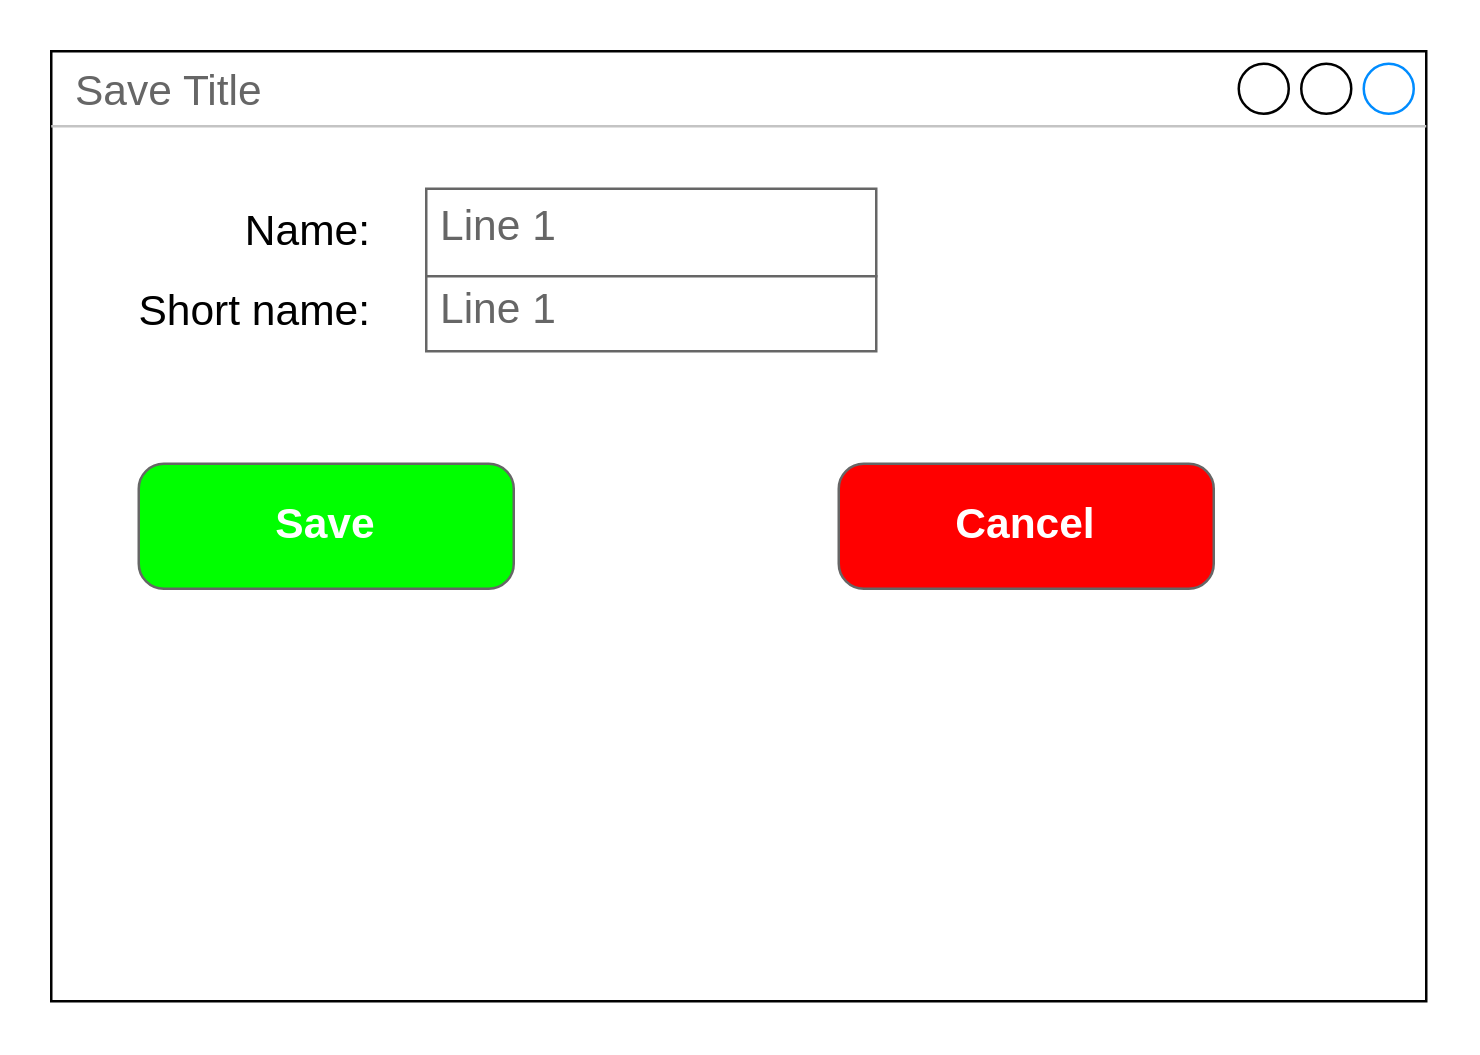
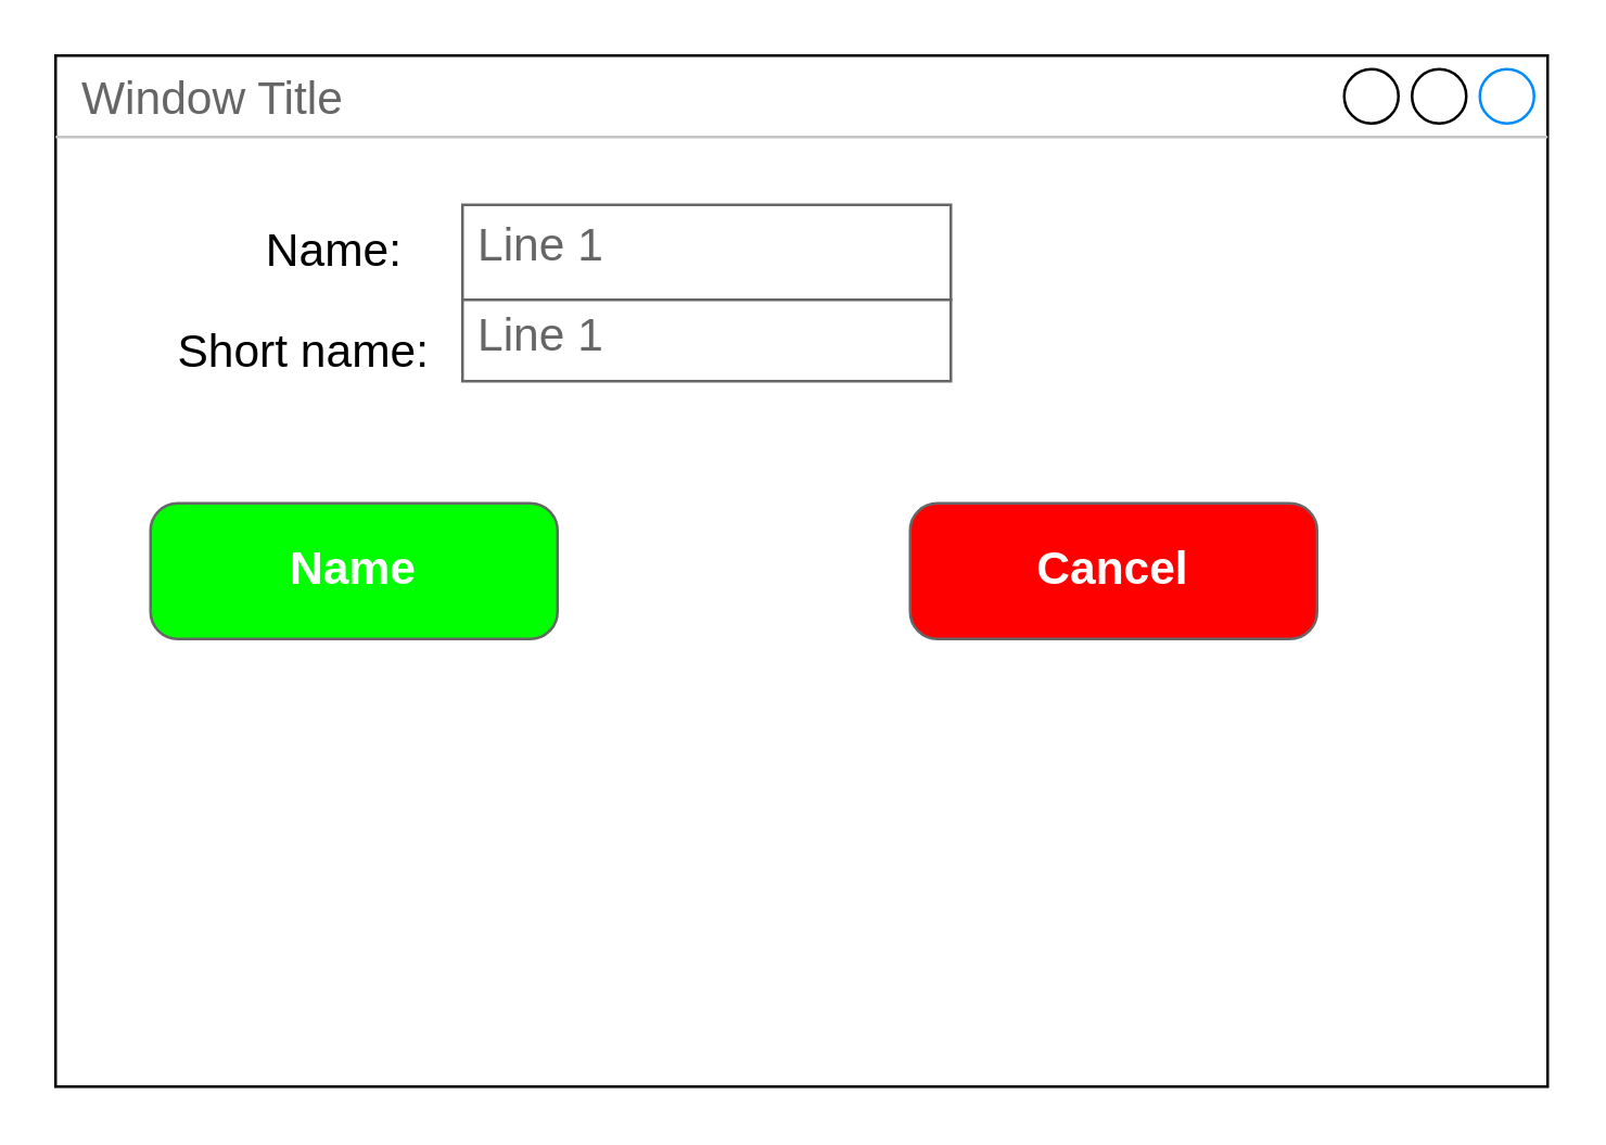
- <mxCell id="2" value="Save Title" style="strokeWidth=1;shadow=0;dashed=0;align=center;html=1;shape=mxgraph.mockup.containers.window;align=left;verticalAlign=top;spacingLeft=8;strokeColor2=#008cff;strokeColor3=#c4c4c4;fontColor=#666666;mainText=;fontSize=17;labelBackgroundColor=none;" vertex="1" parent="1"><mxGeometry width="550" height="380" as="geometry" x="20" y="20" /></mxCell>
+ <mxCell id="2" value="Window Title" style="strokeWidth=1;shadow=0;dashed=0;align=center;html=1;shape=mxgraph.mockup.containers.window;align=left;verticalAlign=top;spacingLeft=8;strokeColor2=#008cff;strokeColor3=#c4c4c4;fontColor=#666666;mainText=;fontSize=17;labelBackgroundColor=none;" vertex="1" parent="1"><mxGeometry width="550" height="380" as="geometry" x="20" y="20" /></mxCell>
- <mxCell id="4" value="Short name:" style="text;html=1;strokeColor=none;fillColor=none;align=right;verticalAlign=middle;whiteSpace=wrap;rounded=0;fontSize=17;" vertex="1" parent="1"><mxGeometry y="115" width="130" height="20" as="geometry" x="20" /></mxCell>
+ <mxCell id="4" value="Short name:" style="text;html=1;strokeColor=none;fillColor=none;align=right;verticalAlign=middle;whiteSpace=wrap;rounded=0;fontSize=17;" vertex="1" parent="1"><mxGeometry x="30" y="120" width="130" height="20" as="geometry" /></mxCell>
- <mxCell id="7" value="Save" style="strokeWidth=1;shadow=0;dashed=0;align=center;html=1;shape=mxgraph.mockup.buttons.button;strokeColor=#666666;fontColor=#ffffff;mainText=;buttonStyle=round;fontSize=17;fontStyle=1;whiteSpace=wrap;fillColor=#00FF00;" vertex="1" parent="1"><mxGeometry x="55" y="185" width="150" height="50" as="geometry" /></mxCell>
+ <mxCell id="7" value="Name" style="strokeWidth=1;shadow=0;dashed=0;align=center;html=1;shape=mxgraph.mockup.buttons.button;strokeColor=#666666;fontColor=#ffffff;mainText=;buttonStyle=round;fontSize=17;fontStyle=1;whiteSpace=wrap;fillColor=#00FF00;" vertex="1" parent="1"><mxGeometry x="55" y="185" width="150" height="50" as="geometry" /></mxCell>
